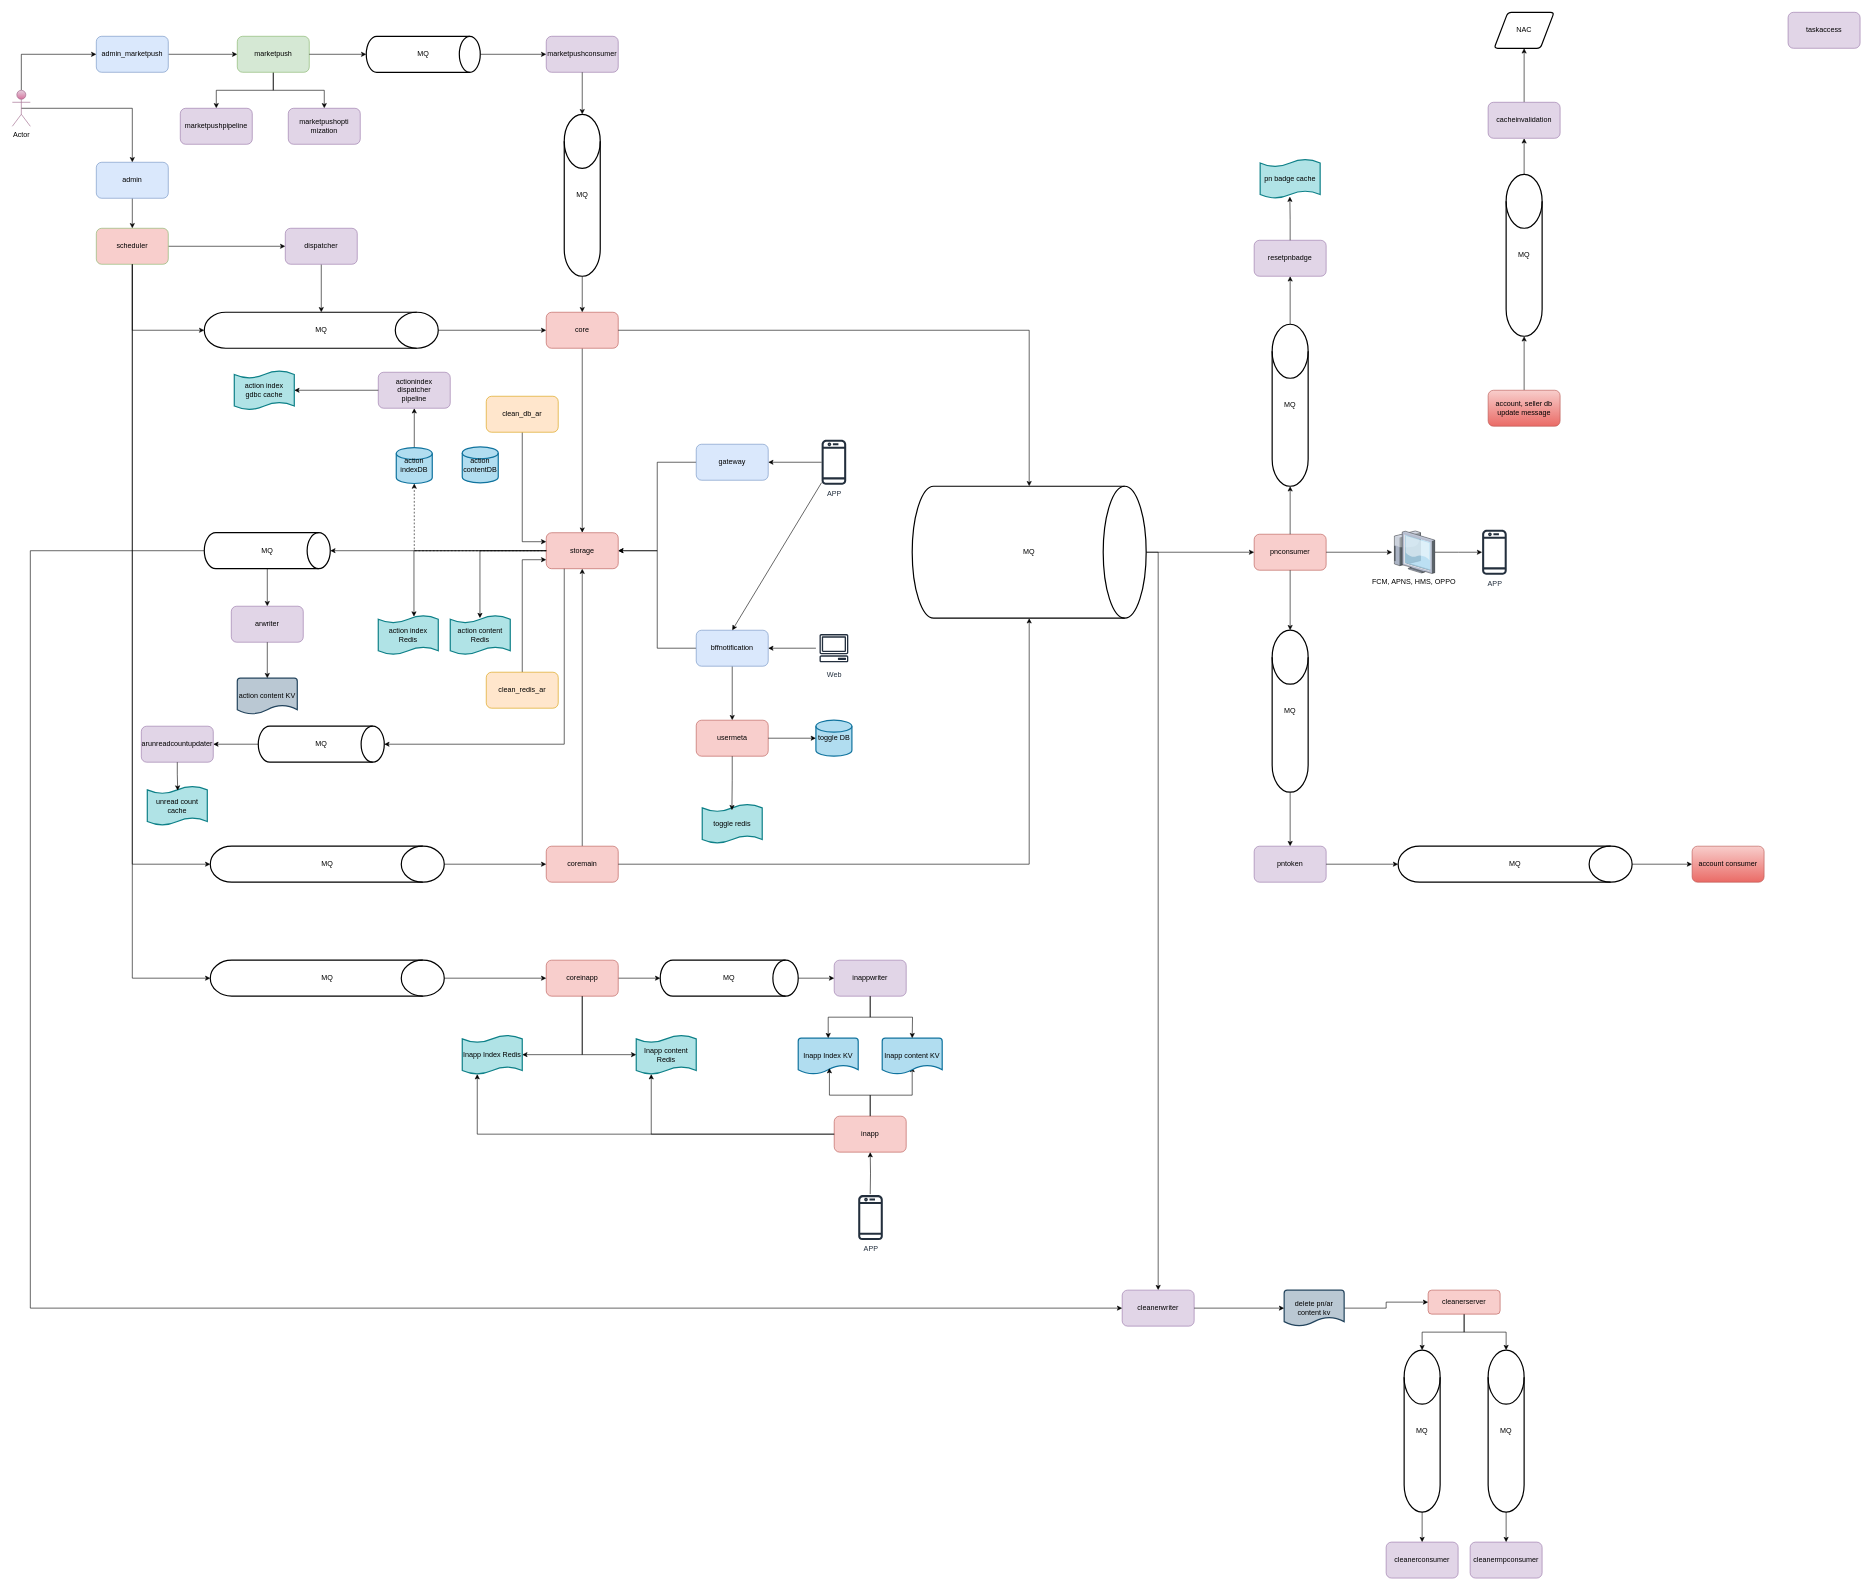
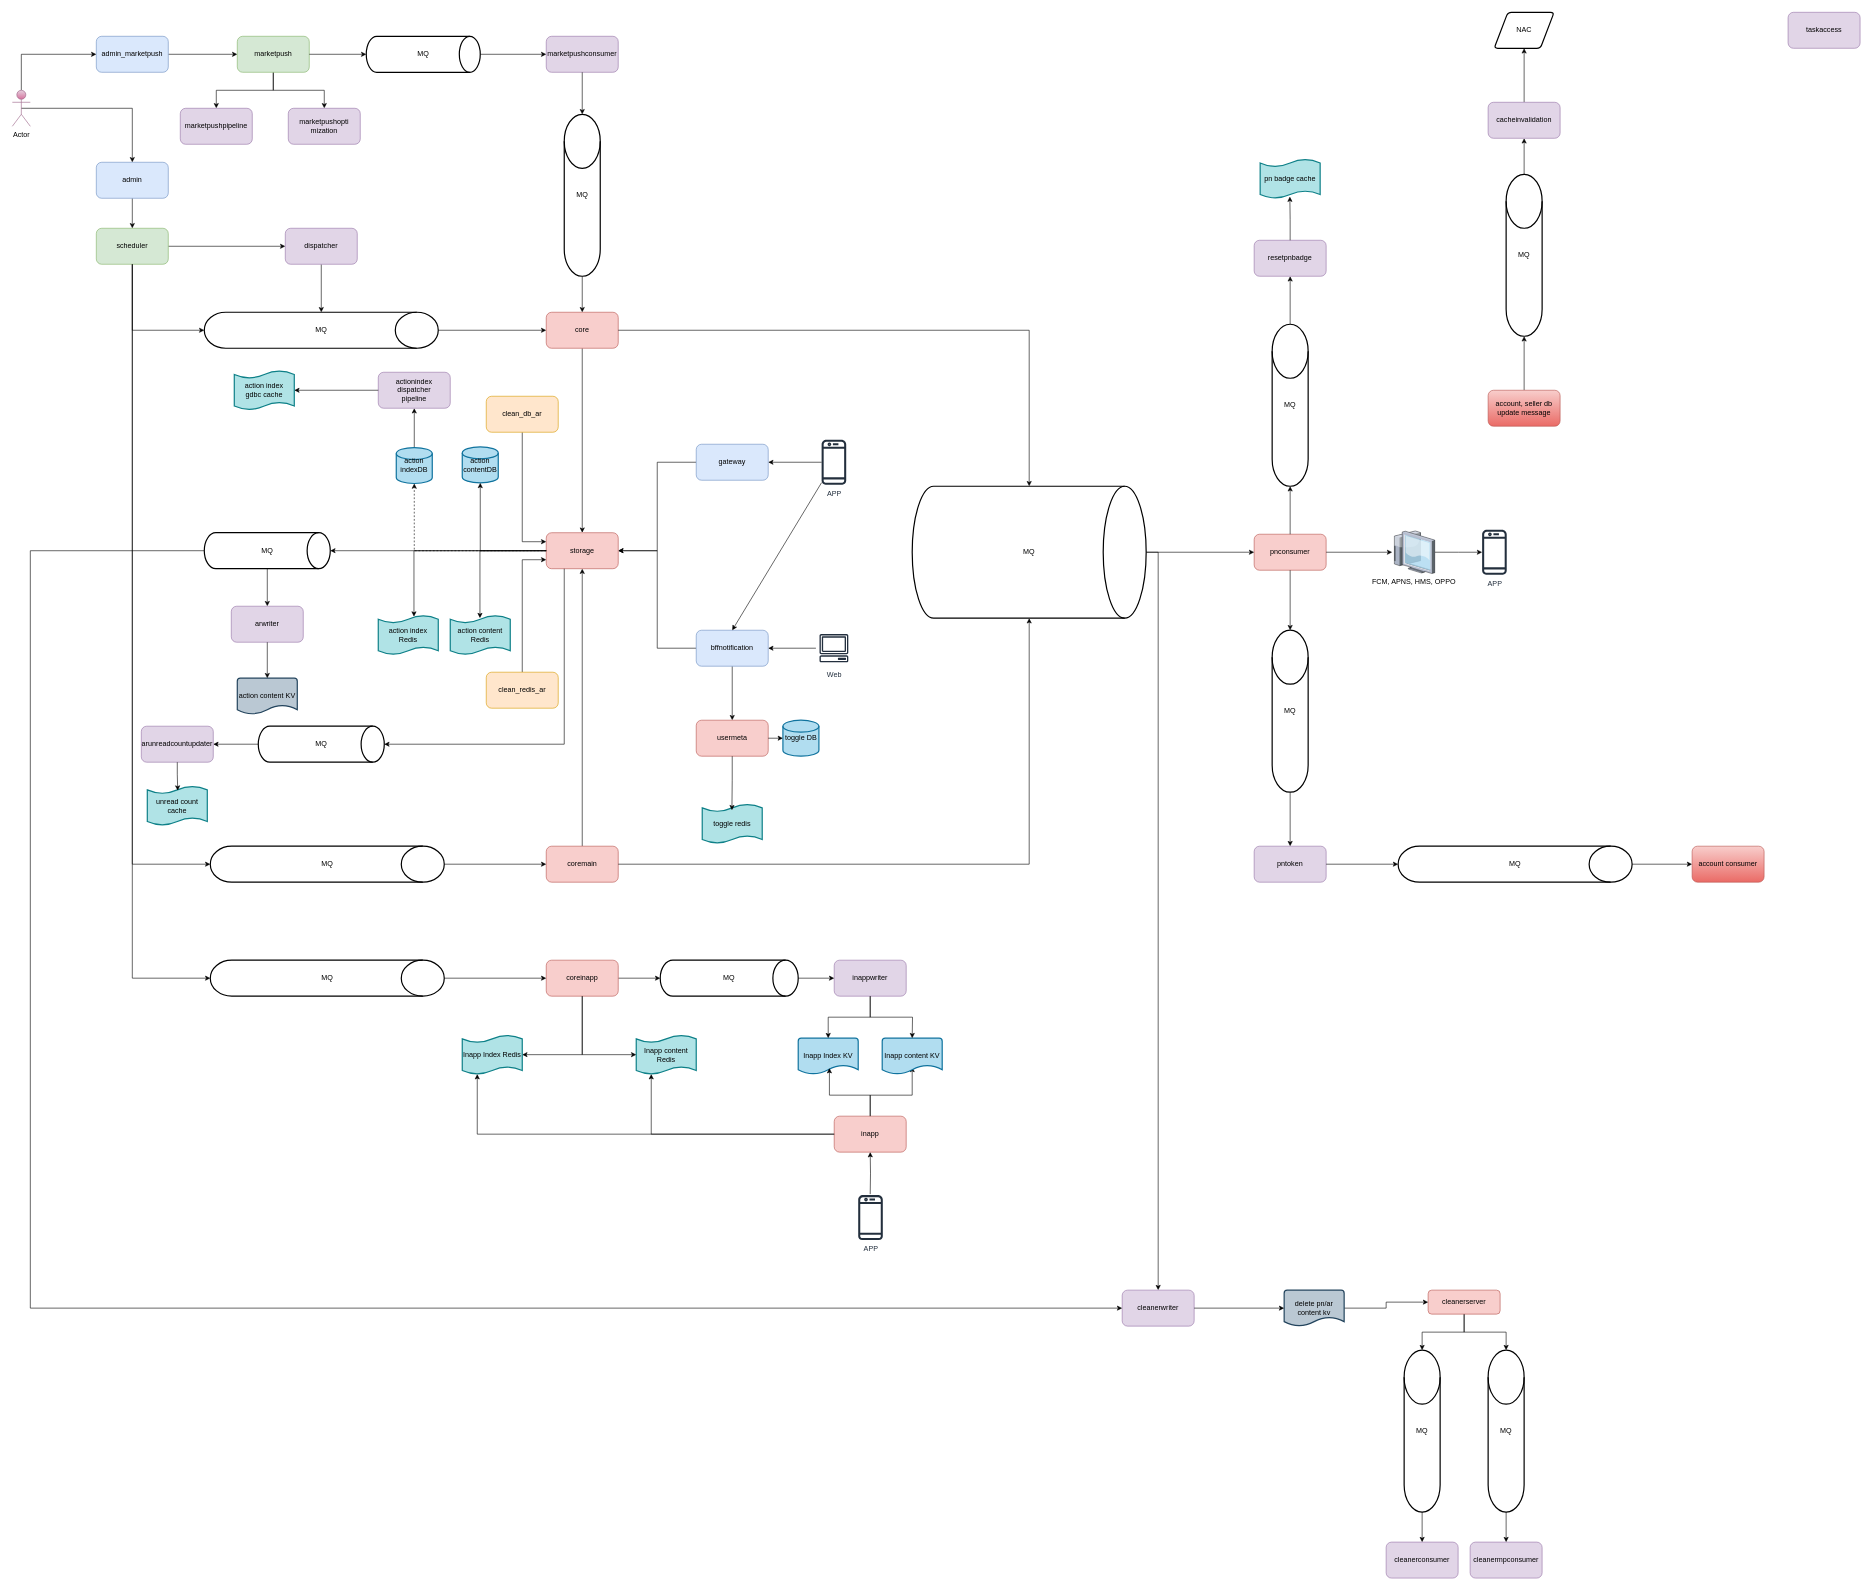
- <mxCell id="3" value="scheduler" style="rounded=1;whiteSpace=wrap;html=1;fillColor=#f8cecc;strokeColor=#82b366;" vertex="1" parent="1"><mxGeometry x="160" y="380" width="120" height="60" as="geometry" /></mxCell>
+ <mxCell id="3" value="scheduler" style="rounded=1;whiteSpace=wrap;html=1;fillColor=#d5e8d4;strokeColor=#82b366;" vertex="1" parent="1"><mxGeometry x="160" y="380" width="120" height="60" as="geometry" /></mxCell>
+ <mxCell id="136" style="edgeStyle=orthogonalEdgeStyle;rounded=0;orthogonalLoop=1;jettySize=auto;html=1;exitX=0;exitY=0.5;exitDx=0;exitDy=0;entryX=0.5;entryY=1;entryDx=0;entryDy=0;entryPerimeter=0;" edge="1" parent="1" source="31" target="60"><mxGeometry relative="1" as="geometry" /></mxCell>
- <mxCell id="128" value="toggle DB" style="strokeWidth=2;html=1;shape=mxgraph.flowchart.database;whiteSpace=wrap;fillColor=#b1ddf0;strokeColor=#10739e;" vertex="1" parent="1"><mxGeometry x="1359.5" y="1200" width="60" height="60" as="geometry" /></mxCell>
+ <mxCell id="128" value="toggle DB" style="strokeWidth=2;html=1;shape=mxgraph.flowchart.database;whiteSpace=wrap;fillColor=#b1ddf0;strokeColor=#10739e;" vertex="1" parent="1"><mxGeometry x="1304.5" y="1200" width="60" height="60" as="geometry" /></mxCell>
